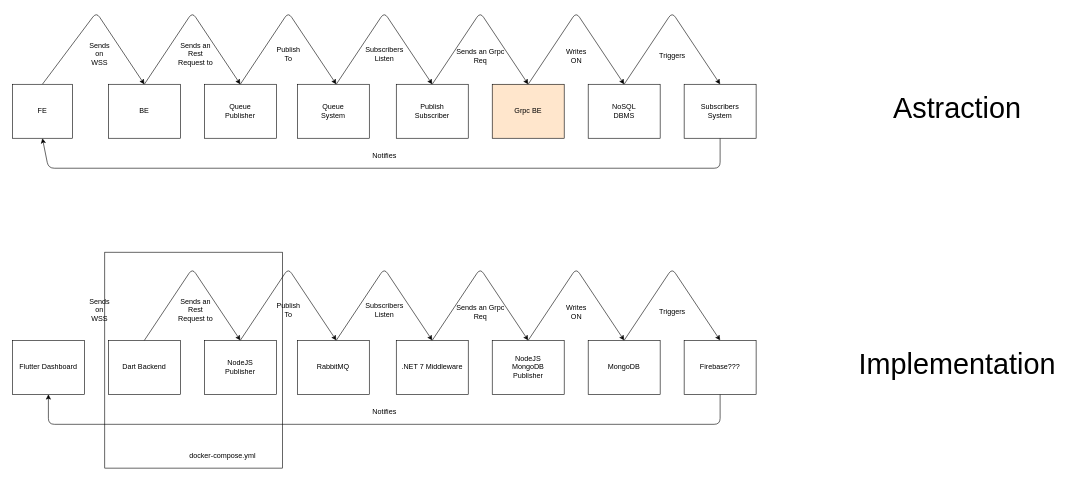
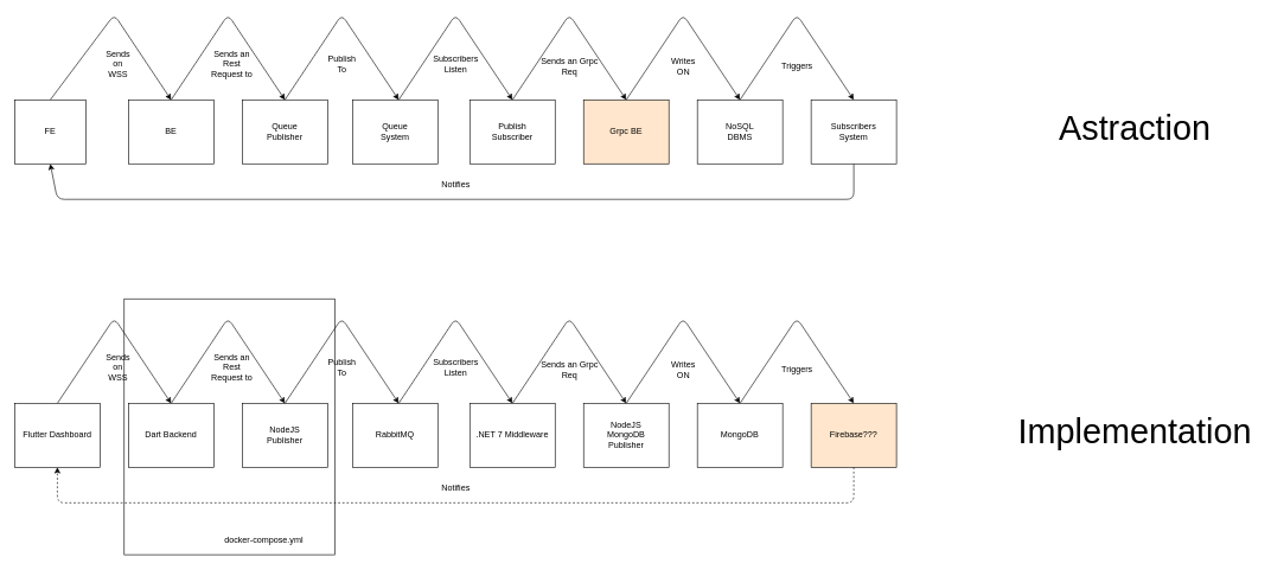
+ <mxCell id="27" style="edgeStyle=none;html=1;exitX=0.5;exitY=0;exitDx=0;exitDy=0;entryX=0.5;entryY=0;entryDx=0;entryDy=0;" parent="1" source="28" target="29" edge="1"><mxGeometry relative="1" as="geometry"><Array as="points"><mxPoint x="160" y="447" /></Array></mxGeometry></mxCell>
- <mxCell id="48" value="Firebase???" style="whiteSpace=wrap;html=1;" parent="1" vertex="1"><mxGeometry x="1140" y="567" width="120" height="90" as="geometry" /></mxCell>
+ <mxCell id="48" value="Firebase???" style="whiteSpace=wrap;html=1;fillColor=#ffe6cc;" parent="1" vertex="1"><mxGeometry x="1140" y="567" width="120" height="90" as="geometry" /></mxCell>
- <mxCell id="47" style="edgeStyle=none;html=1;exitX=0.5;exitY=1;exitDx=0;exitDy=0;entryX=0.5;entryY=1;entryDx=0;entryDy=0;fontSize=48;" parent="1" source="48" target="28" edge="1"><mxGeometry relative="1" as="geometry"><Array as="points"><mxPoint x="1200" y="707" /><mxPoint x="80" y="707" /></Array></mxGeometry></mxCell>
+ <mxCell id="47" style="edgeStyle=none;html=1;exitX=0.5;exitY=1;exitDx=0;exitDy=0;entryX=0.5;entryY=1;entryDx=0;entryDy=0;fontSize=48;dashed=1;" parent="1" source="48" target="28" edge="1"><mxGeometry relative="1" as="geometry"><Array as="points"><mxPoint x="1200" y="707" /><mxPoint x="80" y="707" /></Array></mxGeometry></mxCell>
